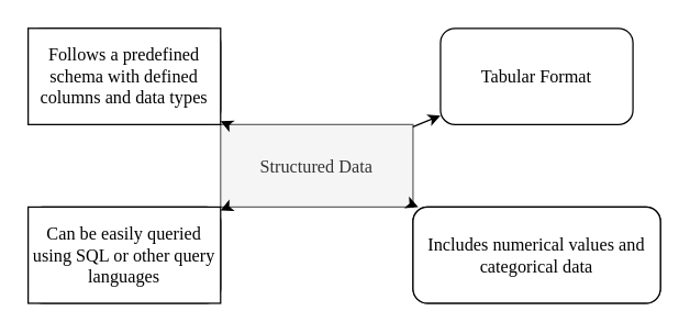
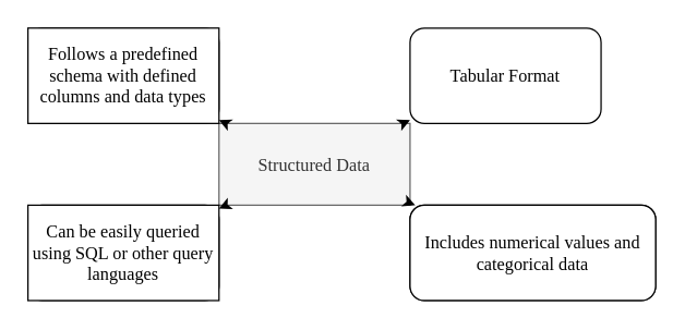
- <mxCell id="6" value="Tabular Format" style="rounded=1;whiteSpace=wrap;html=1;fontFamily=Times New Roman;fontSize=13;" parent="1" vertex="1"><mxGeometry x="320" y="20" width="140" height="70" as="geometry" /></mxCell>
+ <mxCell id="6" value="Tabular Format" style="rounded=1;whiteSpace=wrap;html=1;fontFamily=Times New Roman;fontSize=13;" parent="1" vertex="1"><mxGeometry x="300" y="20" width="140" height="70" as="geometry" /></mxCell>
